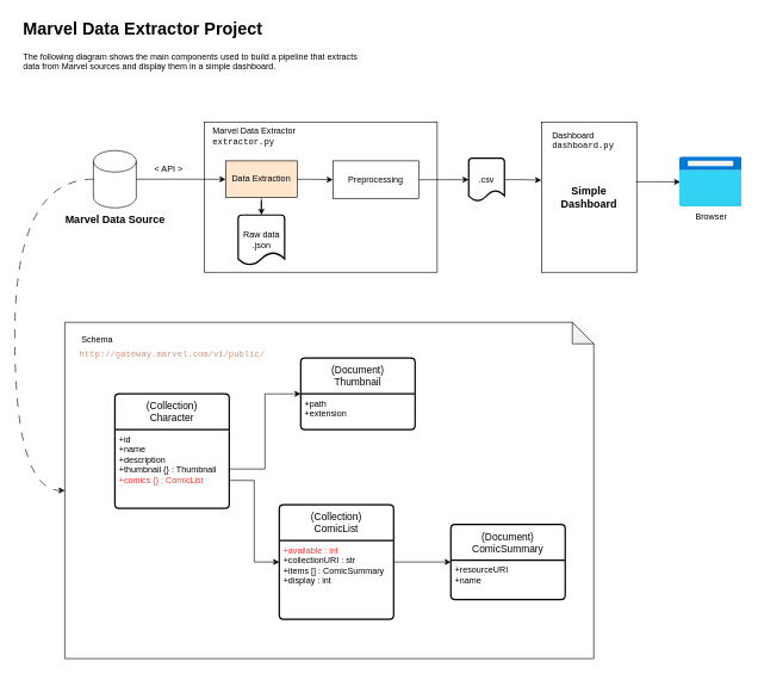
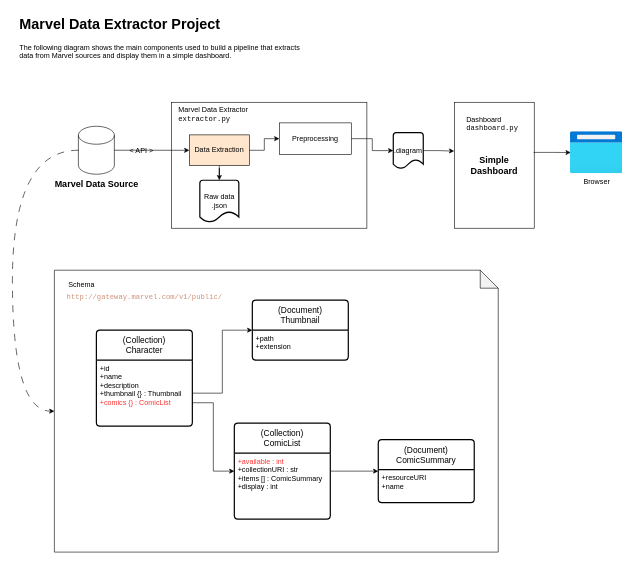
- <mxCell id="17" value="Dashboard&lt;div&gt;&lt;font face=&quot;Courier New&quot;&gt;dashboard.py&lt;/font&gt;&lt;/div&gt;" style="text;html=1;align=left;verticalAlign=middle;resizable=0;points=[];autosize=1;strokeColor=none;fillColor=none;" vertex="1" parent="1"><mxGeometry x="770" y="175.63" width="110" height="40" as="geometry" /></mxCell>
+ <mxCell id="17" value="Dashboard&lt;div&gt;&lt;font face=&quot;Courier New&quot;&gt;dashboard.py&lt;/font&gt;&lt;/div&gt;" style="text;html=1;align=left;verticalAlign=middle;resizable=0;points=[];autosize=1;strokeColor=none;fillColor=none;" vertex="1" parent="1"><mxGeometry x="775" y="185.63" width="110" height="40" as="geometry" /></mxCell>
- <mxCell id="15" value="&amp;lt; API &amp;gt;" style="text;html=1;align=center;verticalAlign=middle;resizable=0;points=[];autosize=1;strokeColor=none;fillColor=none;" vertex="1" parent="1"><mxGeometry x="205" y="220.63" width="60" height="30" as="geometry" /></mxCell>
+ <mxCell id="15" value="&amp;lt; API &amp;gt;" style="text;html=1;align=center;verticalAlign=middle;resizable=0;points=[];autosize=1;strokeColor=none;fillColor=none;" vertex="1" parent="1"><mxGeometry x="205" y="235.63" width="60" height="30" as="geometry" /></mxCell>
- <mxCell id="10" value="Preprocessing" style="whiteSpace=wrap;html=1;" vertex="1" parent="1"><mxGeometry x="465" y="224.38" width="120" height="52.5" as="geometry" /></mxCell>
+ <mxCell id="10" value="Preprocessing" style="whiteSpace=wrap;html=1;" vertex="1" parent="1"><mxGeometry x="465" y="204.38" width="120" height="52.5" as="geometry" /></mxCell>
- <mxCell id="12" value=".csv" style="strokeWidth=2;html=1;shape=mxgraph.flowchart.document2;whiteSpace=wrap;size=0.25;" vertex="1" parent="1"><mxGeometry x="655" y="220.63" width="50" height="60" as="geometry" /></mxCell>
+ <mxCell id="12" value=".diagram" style="strokeWidth=2;html=1;shape=mxgraph.flowchart.document2;whiteSpace=wrap;size=0.25;" vertex="1" parent="1"><mxGeometry x="655" y="220.63" width="50" height="60" as="geometry" /></mxCell>
